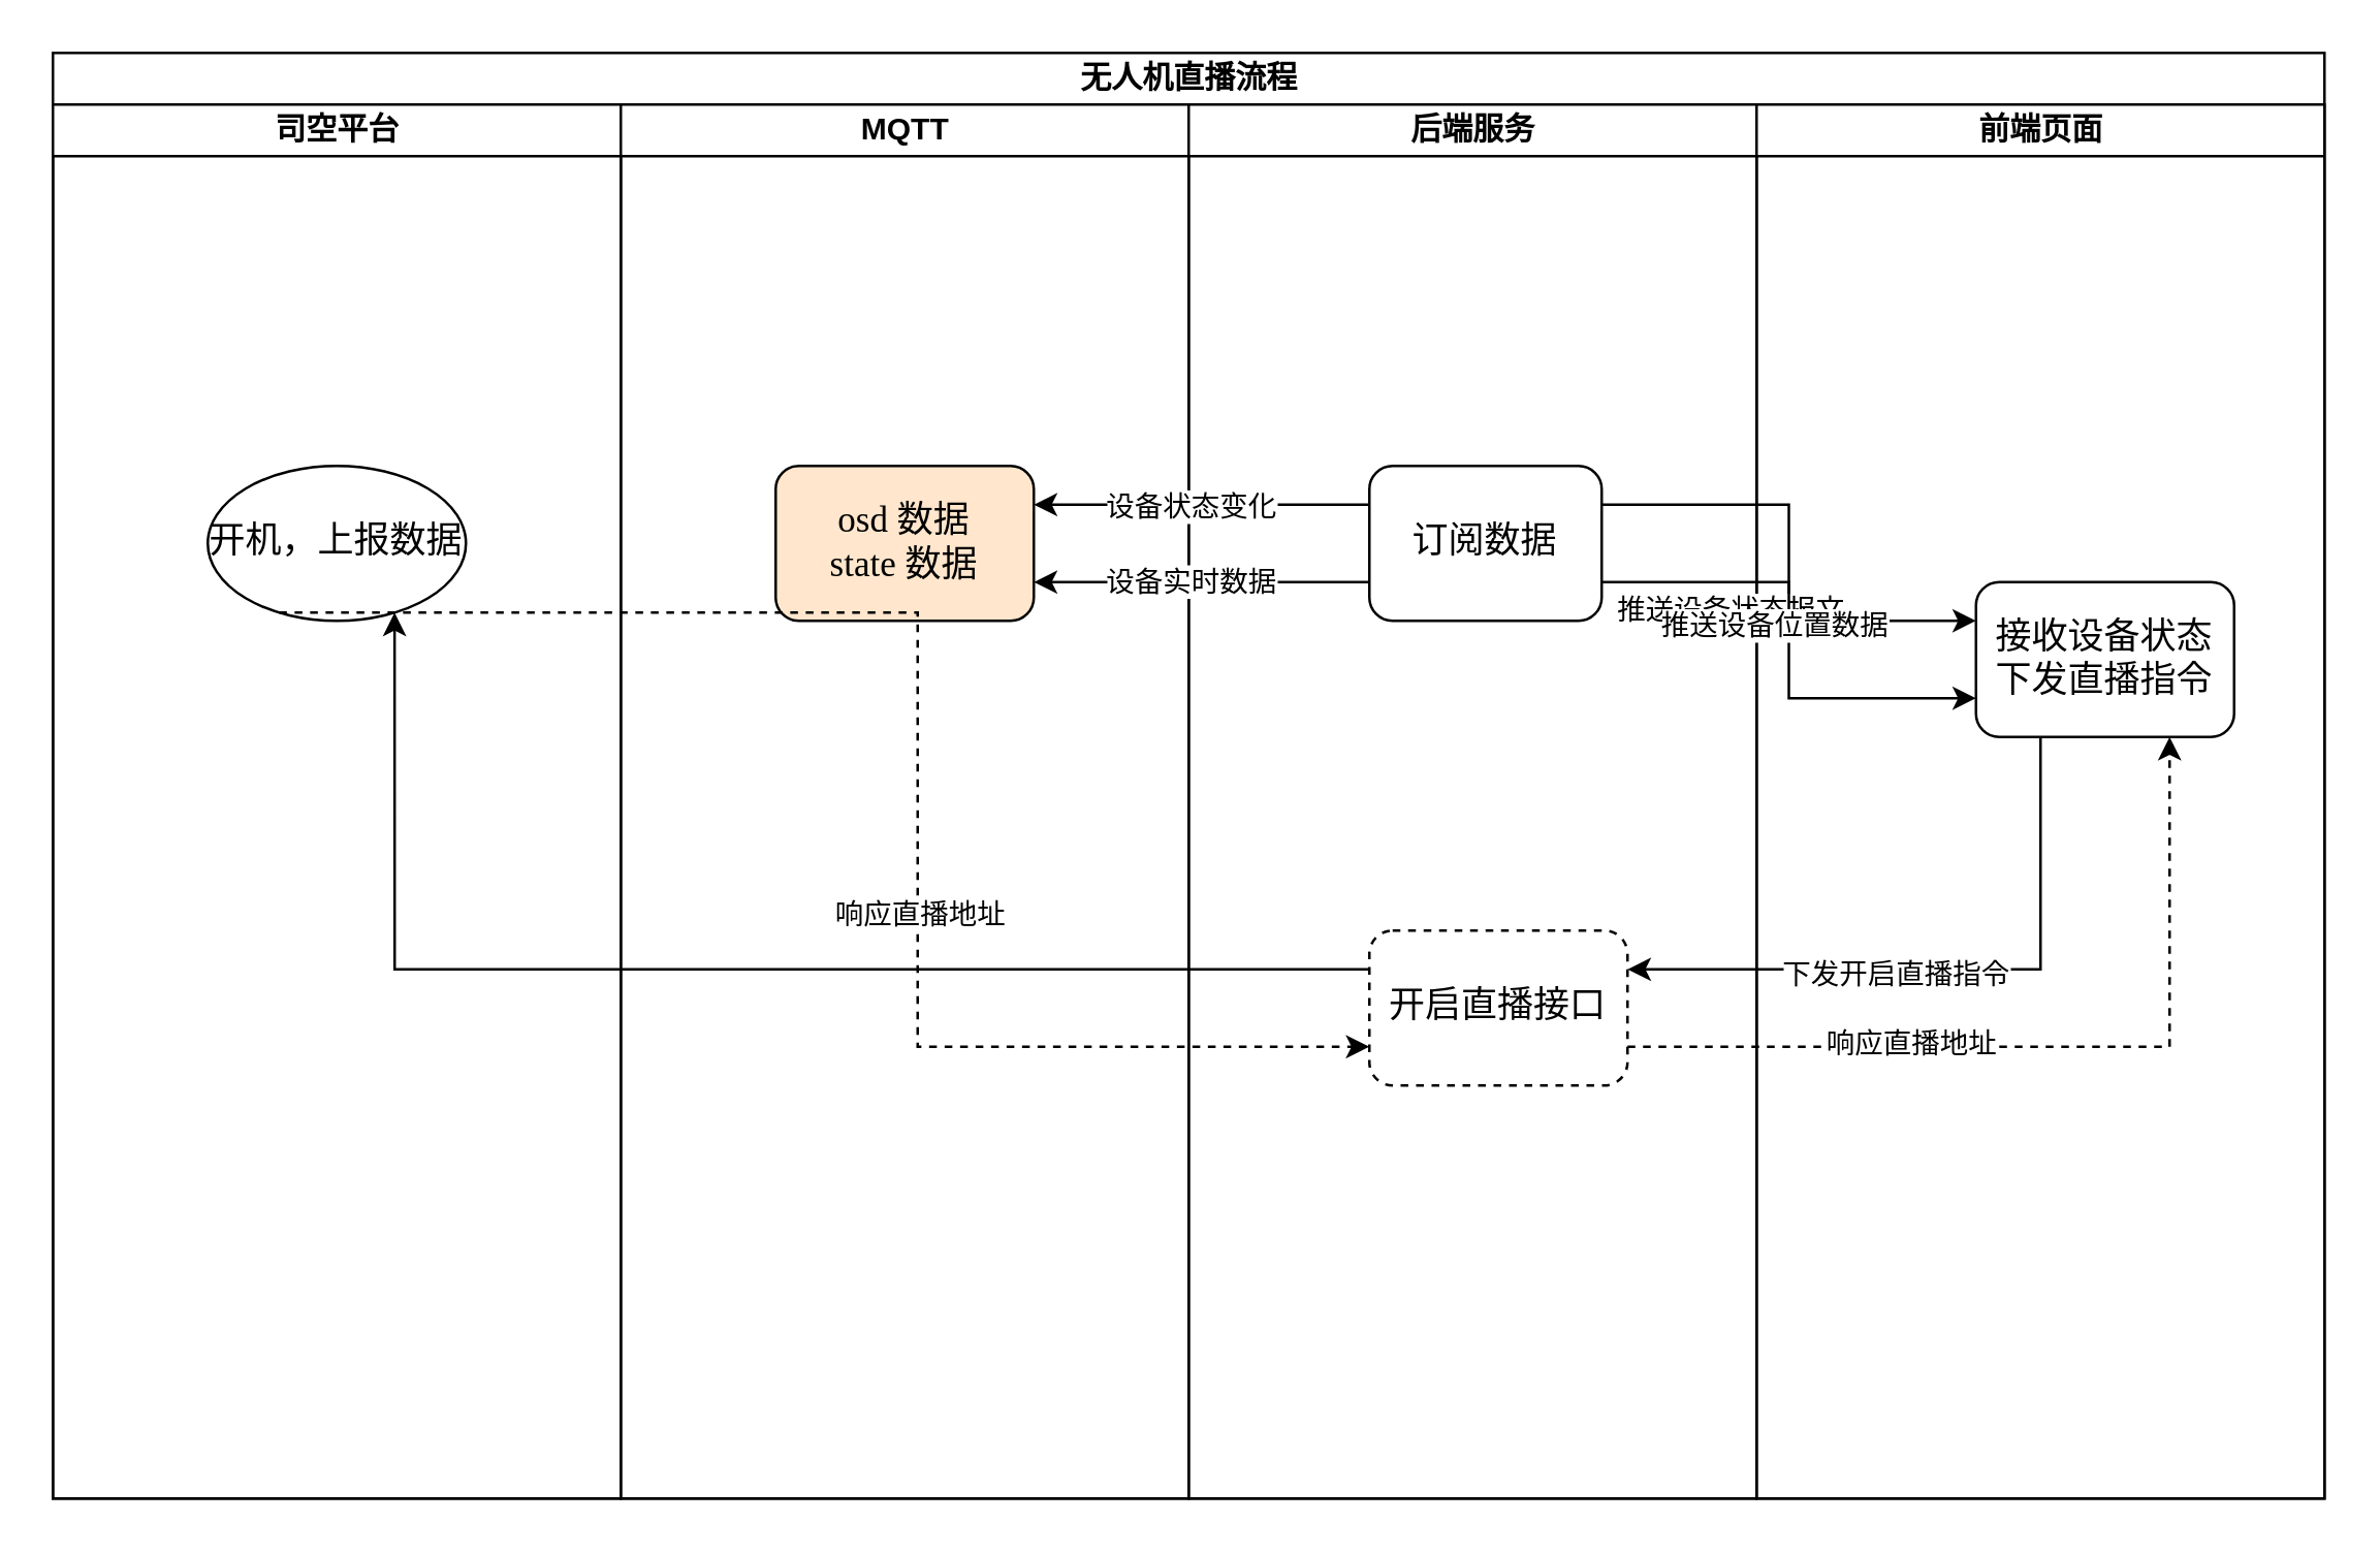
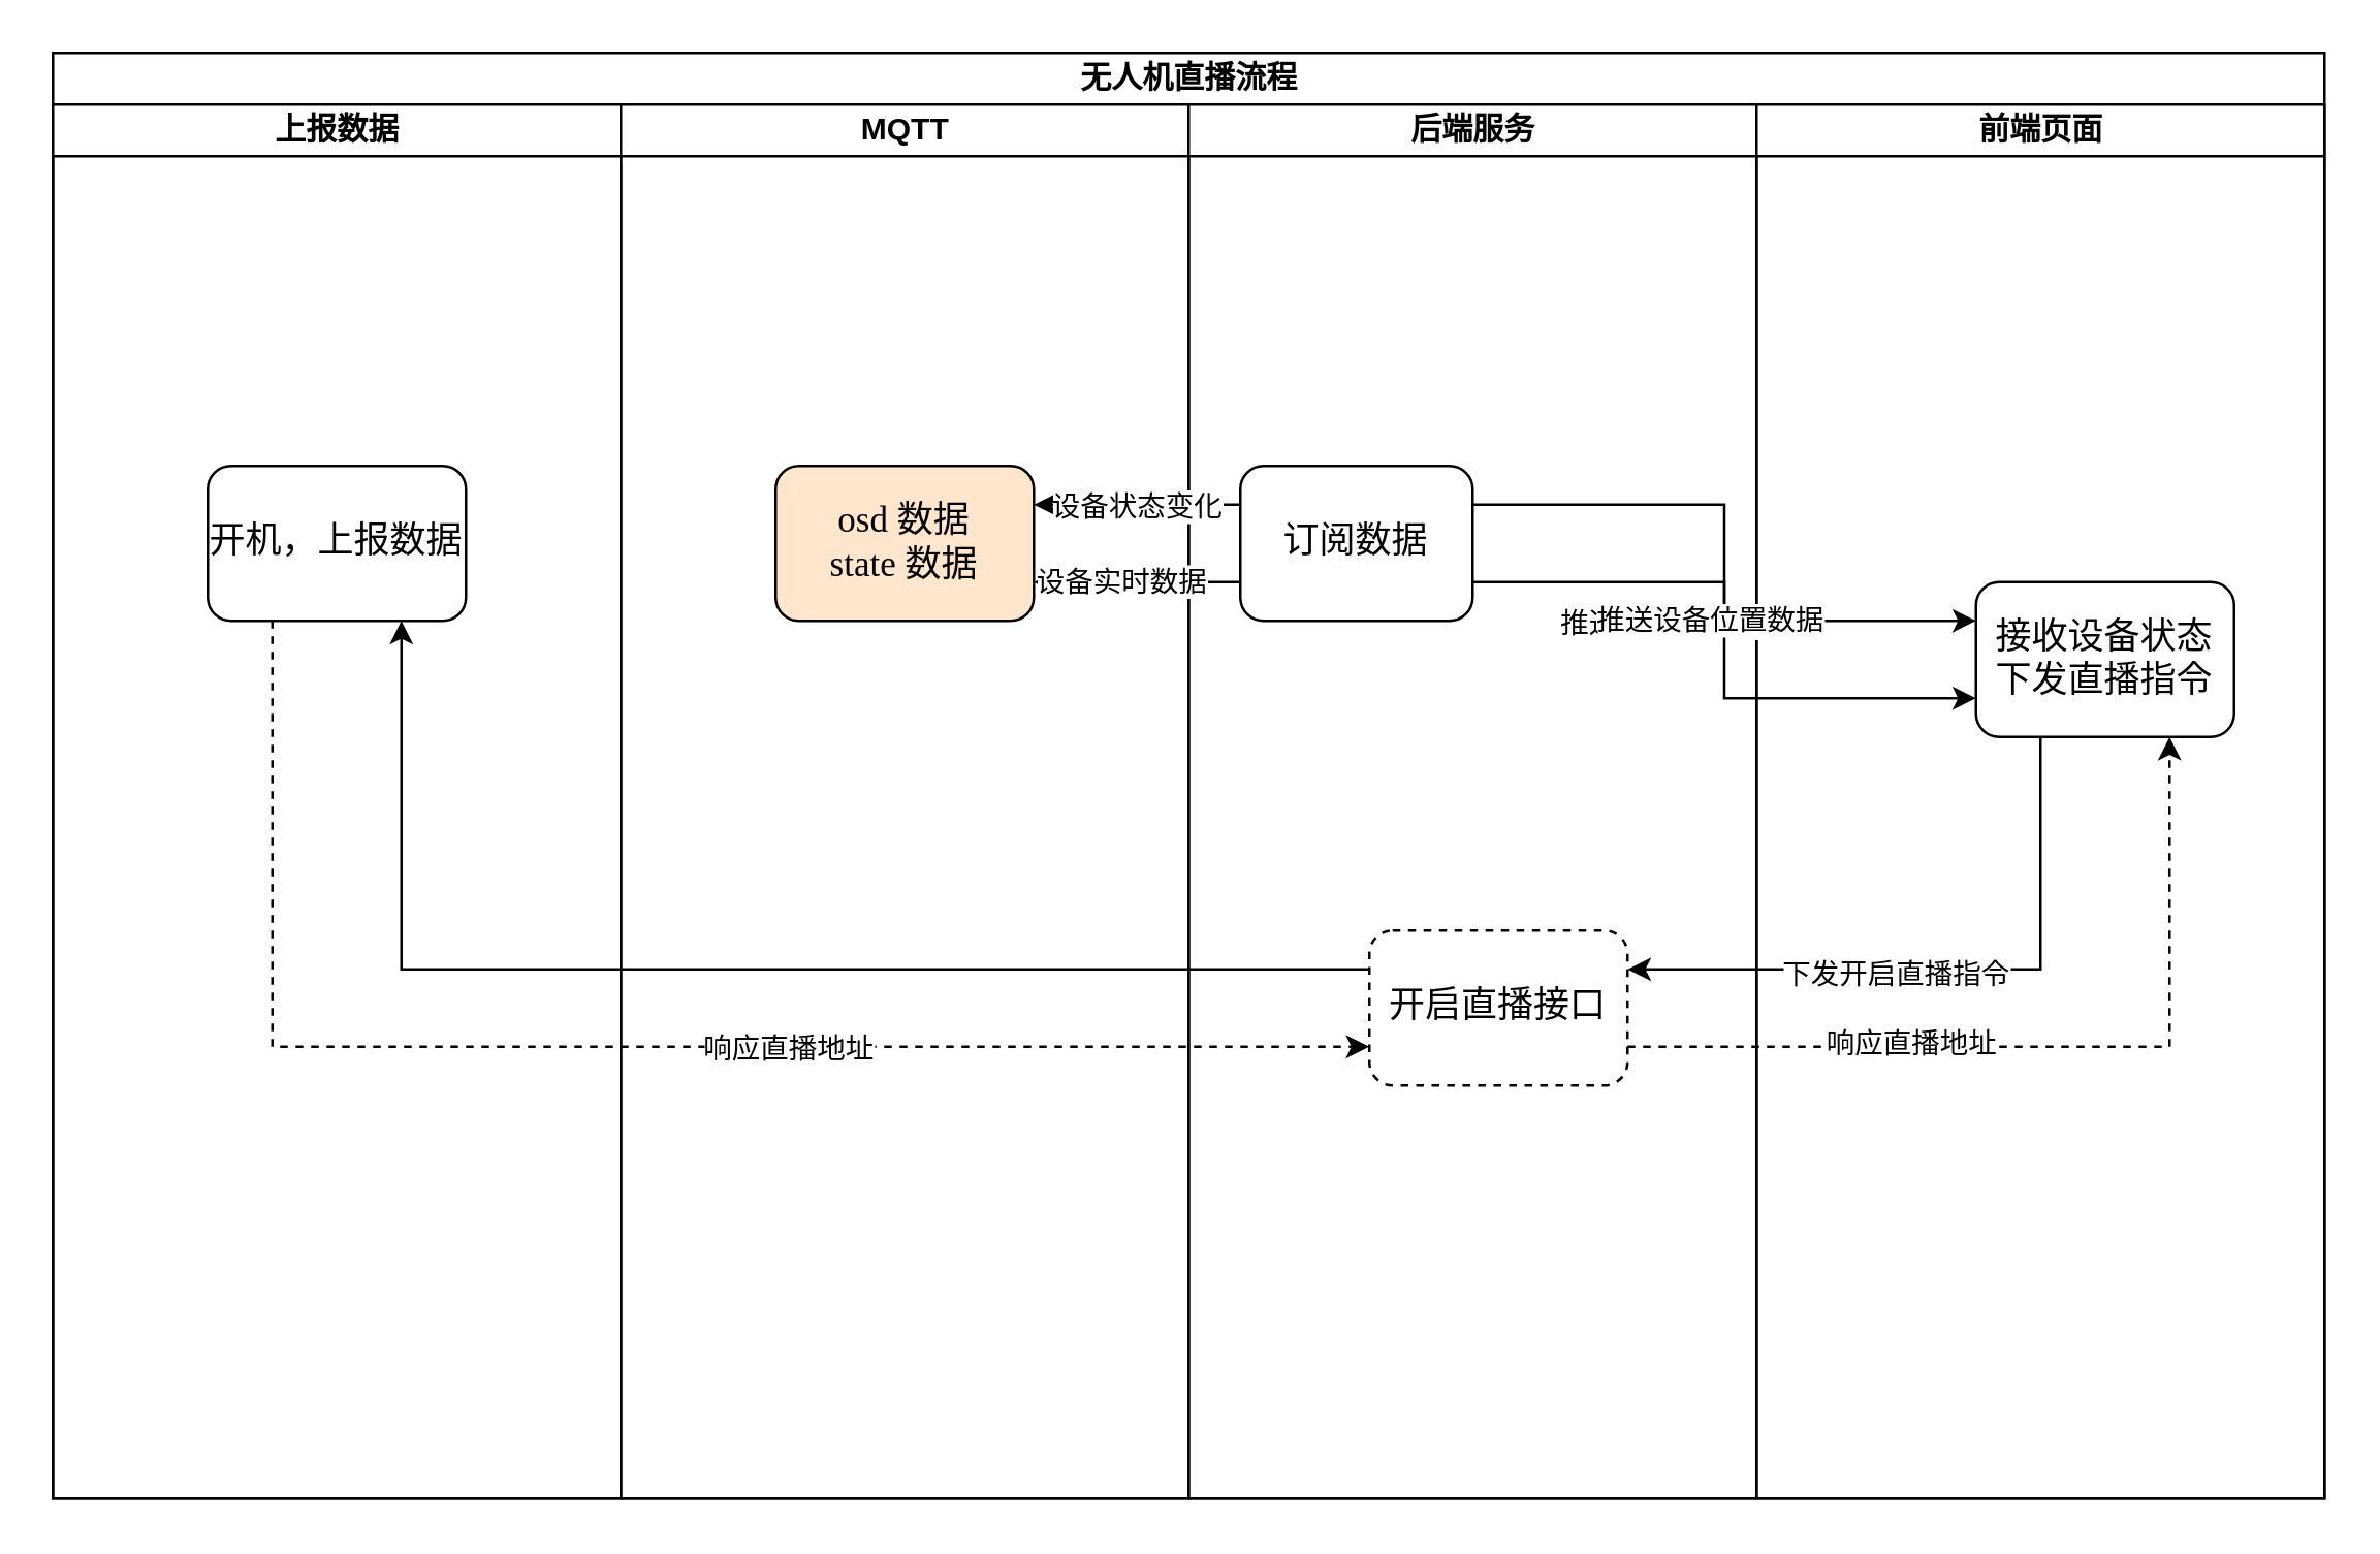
- <mxCell id="3" value="司空平台" style="swimlane;html=1;startSize=20;" parent="2" vertex="1"><mxGeometry y="20" width="220" height="540" as="geometry" /></mxCell>
+ <mxCell id="3" value="上报数据" style="swimlane;html=1;startSize=20;" parent="2" vertex="1"><mxGeometry y="20" width="220" height="540" as="geometry" /></mxCell>
- <mxCell id="4" value="开机，上报数据" style="ellipse;whiteSpace=wrap;html=1;shadow=0;labelBackgroundColor=none;strokeWidth=1;fontFamily=Verdana;fontSize=14;align=center;" parent="3" vertex="1"><mxGeometry x="60" y="140" width="100" height="60" as="geometry" /></mxCell>
+ <mxCell id="4" value="开机，上报数据" style="rounded=1;whiteSpace=wrap;html=1;shadow=0;labelBackgroundColor=none;strokeWidth=1;fontFamily=Verdana;fontSize=14;align=center;" parent="3" vertex="1"><mxGeometry x="60" y="140" width="100" height="60" as="geometry" /></mxCell>
- <mxCell id="8" value="订阅数据" style="rounded=1;whiteSpace=wrap;html=1;shadow=0;labelBackgroundColor=none;strokeWidth=1;fontFamily=Verdana;fontSize=14;align=center;" vertex="1" parent="7"><mxGeometry x="70" y="140" width="90" height="60" as="geometry" /></mxCell>
+ <mxCell id="8" value="订阅数据" style="rounded=1;whiteSpace=wrap;html=1;shadow=0;labelBackgroundColor=none;strokeWidth=1;fontFamily=Verdana;fontSize=14;align=center;" vertex="1" parent="7"><mxGeometry x="20" y="140" width="90" height="60" as="geometry" /></mxCell>
